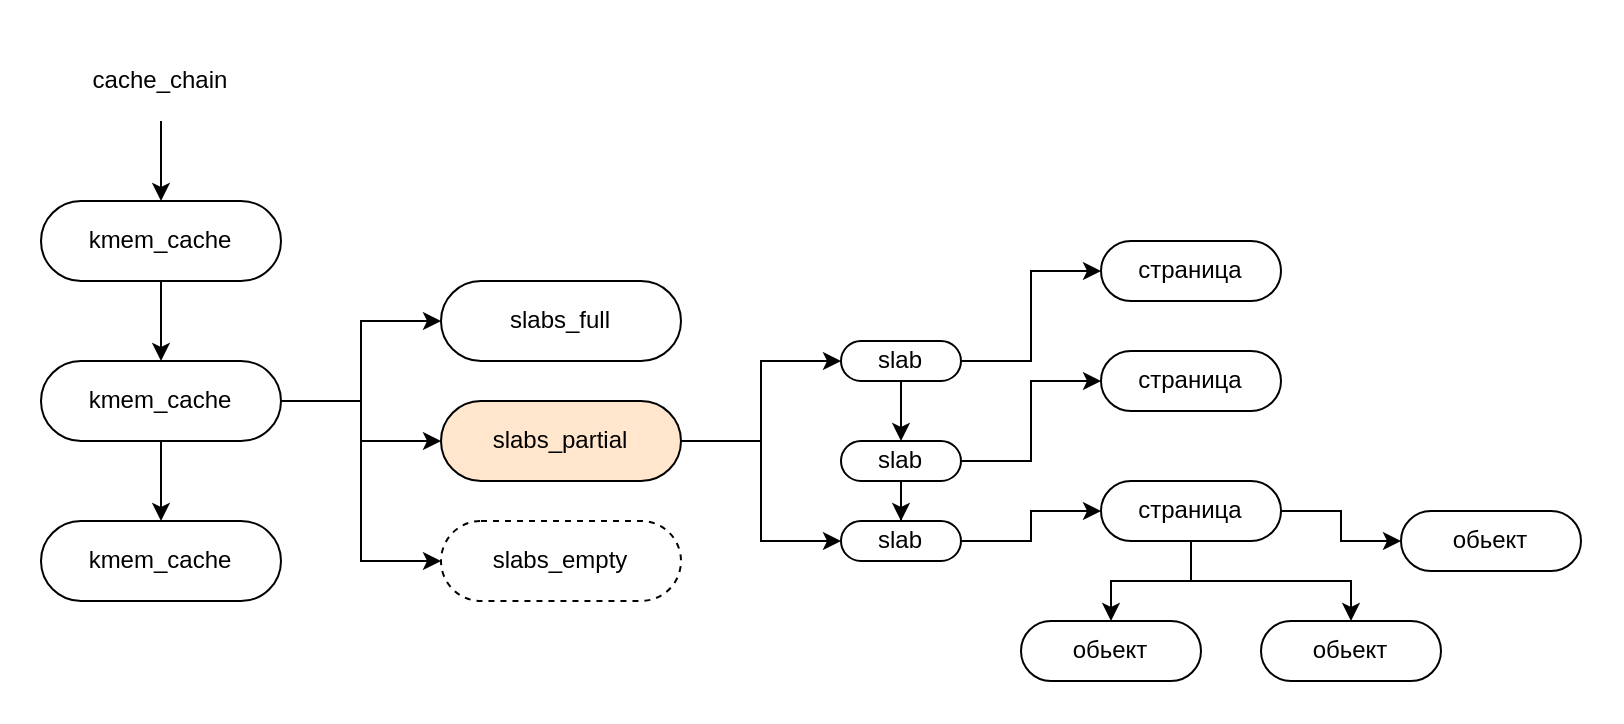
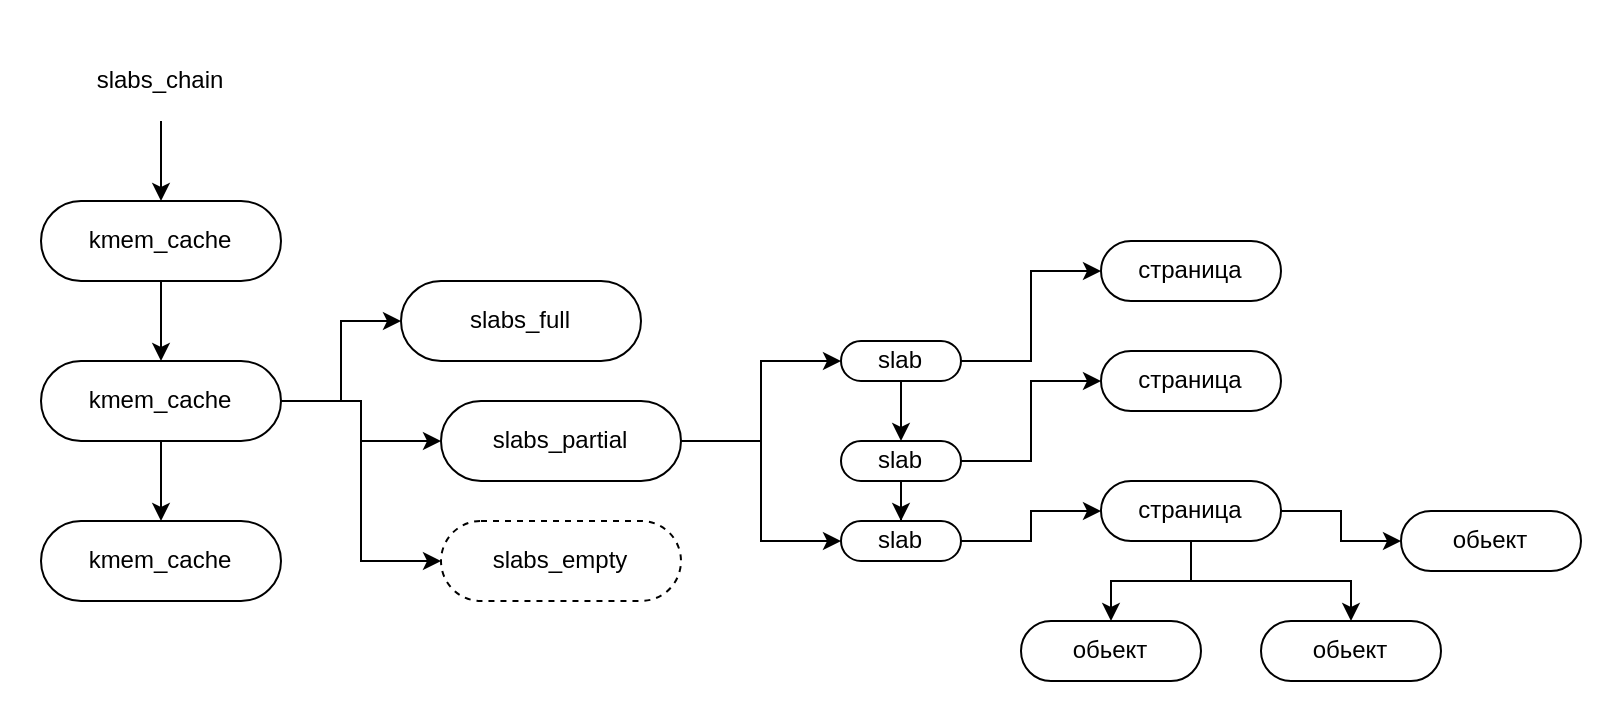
- <mxCell id="3" value="cache_chain" style="text;html=1;strokeColor=none;fillColor=none;align=center;verticalAlign=middle;whiteSpace=wrap;rounded=0;" vertex="1" parent="1"><mxGeometry x="20" y="20" width="120" height="40" as="geometry" /></mxCell>
+ <mxCell id="3" value="slabs_chain" style="text;html=1;strokeColor=none;fillColor=none;align=center;verticalAlign=middle;whiteSpace=wrap;rounded=0;" vertex="1" parent="1"><mxGeometry x="20" y="20" width="120" height="40" as="geometry" /></mxCell>
- <mxCell id="12" value="slabs_full" style="rounded=1;whiteSpace=wrap;html=1;arcSize=50;" vertex="1" parent="1"><mxGeometry x="220" y="140" width="120" height="40" as="geometry" /></mxCell>
+ <mxCell id="12" value="slabs_full" style="rounded=1;whiteSpace=wrap;html=1;arcSize=50;" vertex="1" parent="1"><mxGeometry x="200" y="140" width="120" height="40" as="geometry" /></mxCell>
- <mxCell id="15" value="slabs_partial" style="rounded=1;whiteSpace=wrap;html=1;arcSize=50;fillColor=#ffe6cc;" vertex="1" parent="1"><mxGeometry x="220" y="200" width="120" height="40" as="geometry" /></mxCell>
+ <mxCell id="15" value="slabs_partial" style="rounded=1;whiteSpace=wrap;html=1;arcSize=50;" vertex="1" parent="1"><mxGeometry x="220" y="200" width="120" height="40" as="geometry" /></mxCell>
